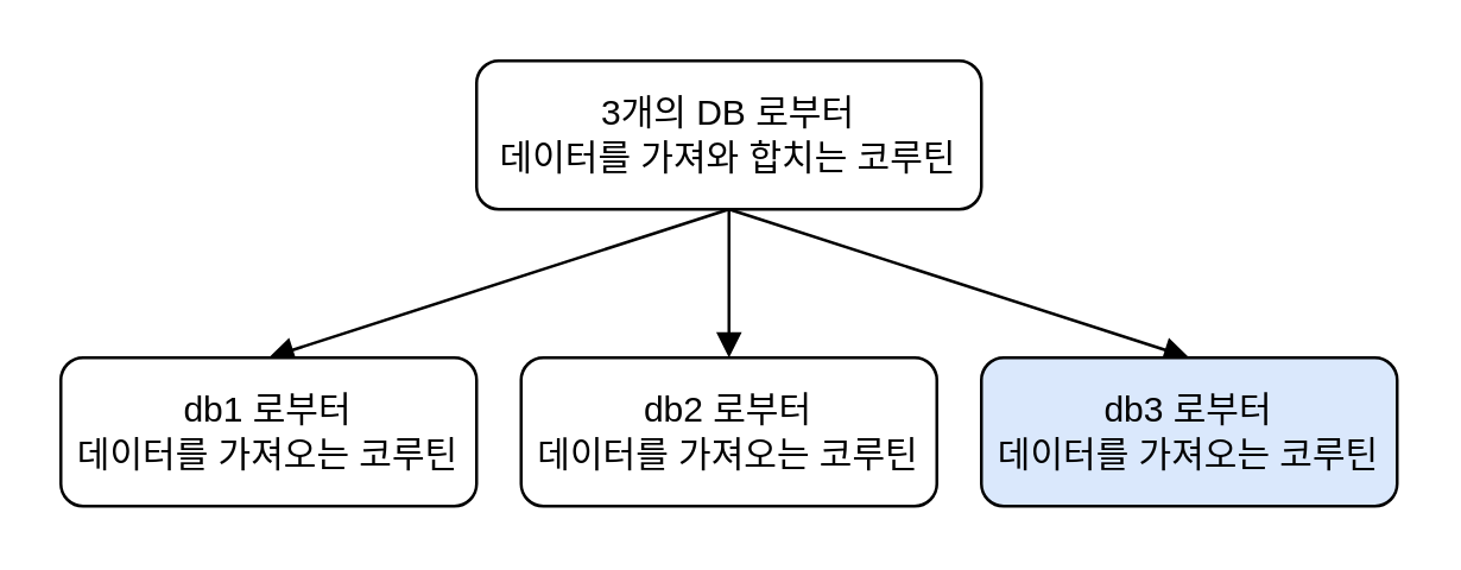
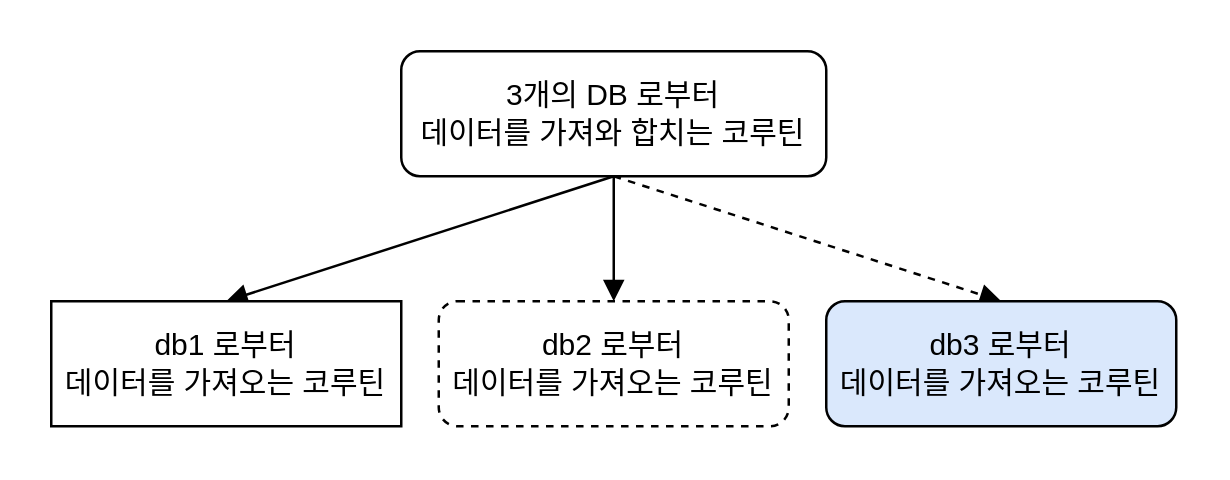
- <mxCell id="4" style="rounded=0;orthogonalLoop=1;jettySize=auto;html=1;entryX=0.5;entryY=0;entryDx=0;entryDy=0;endArrow=block;endFill=1;exitX=0.5;exitY=1;exitDx=0;exitDy=0;" edge="1" parent="1" source="5" target="8"><mxGeometry relative="1" as="geometry" /></mxCell>
+ <mxCell id="4" style="rounded=0;orthogonalLoop=1;jettySize=auto;html=1;entryX=0.5;entryY=0;entryDx=0;entryDy=0;endArrow=block;endFill=1;exitX=0.5;exitY=1;exitDx=0;exitDy=0;dashed=1;" edge="1" parent="1" source="5" target="8"><mxGeometry relative="1" as="geometry" /></mxCell>
- <mxCell id="7" value="db1 로부터&lt;div&gt;데이터를 가져오는 코루틴&lt;/div&gt;" style="rounded=1;whiteSpace=wrap;html=1;" vertex="1" parent="1"><mxGeometry x="20" y="120" width="140" height="50" as="geometry" /></mxCell>
+ <mxCell id="7" value="db1 로부터&lt;div&gt;데이터를 가져오는 코루틴&lt;/div&gt;" style="whiteSpace=wrap;html=1;rounded=0;" vertex="1" parent="1"><mxGeometry x="20" y="120" width="140" height="50" as="geometry" /></mxCell>
- <mxCell id="6" value="db2 로부터&lt;div&gt;데이터를 가져오는 코루틴&lt;/div&gt;" style="rounded=1;whiteSpace=wrap;html=1;" vertex="1" parent="1"><mxGeometry x="175" y="120" width="140" height="50" as="geometry" /></mxCell>
+ <mxCell id="6" value="db2 로부터&lt;div&gt;데이터를 가져오는 코루틴&lt;/div&gt;" style="rounded=1;whiteSpace=wrap;html=1;dashed=1;" vertex="1" parent="1"><mxGeometry x="175" y="120" width="140" height="50" as="geometry" /></mxCell>
